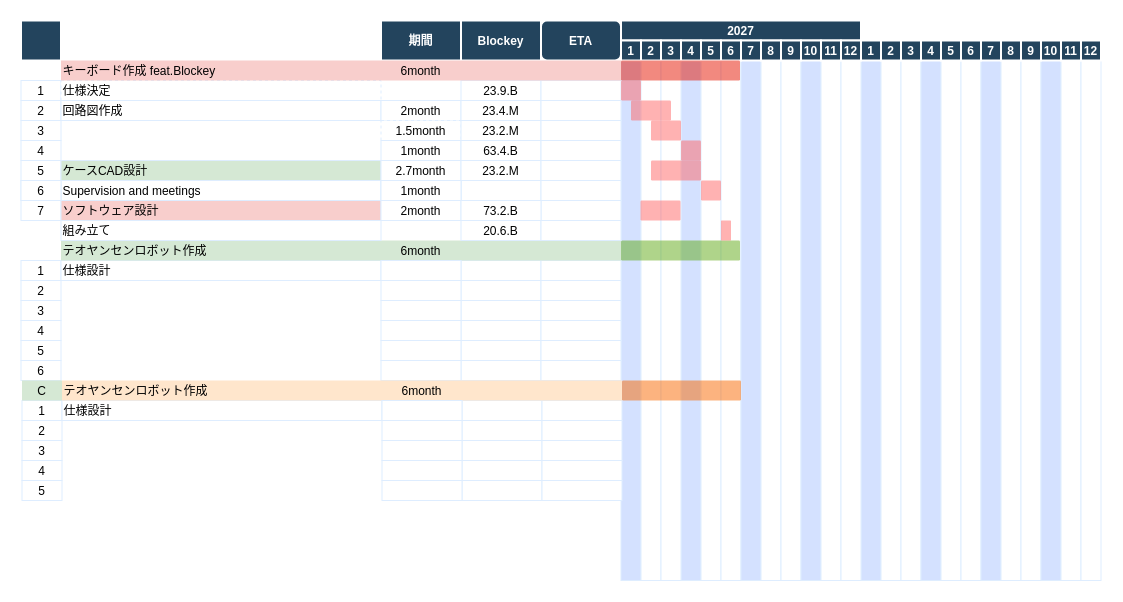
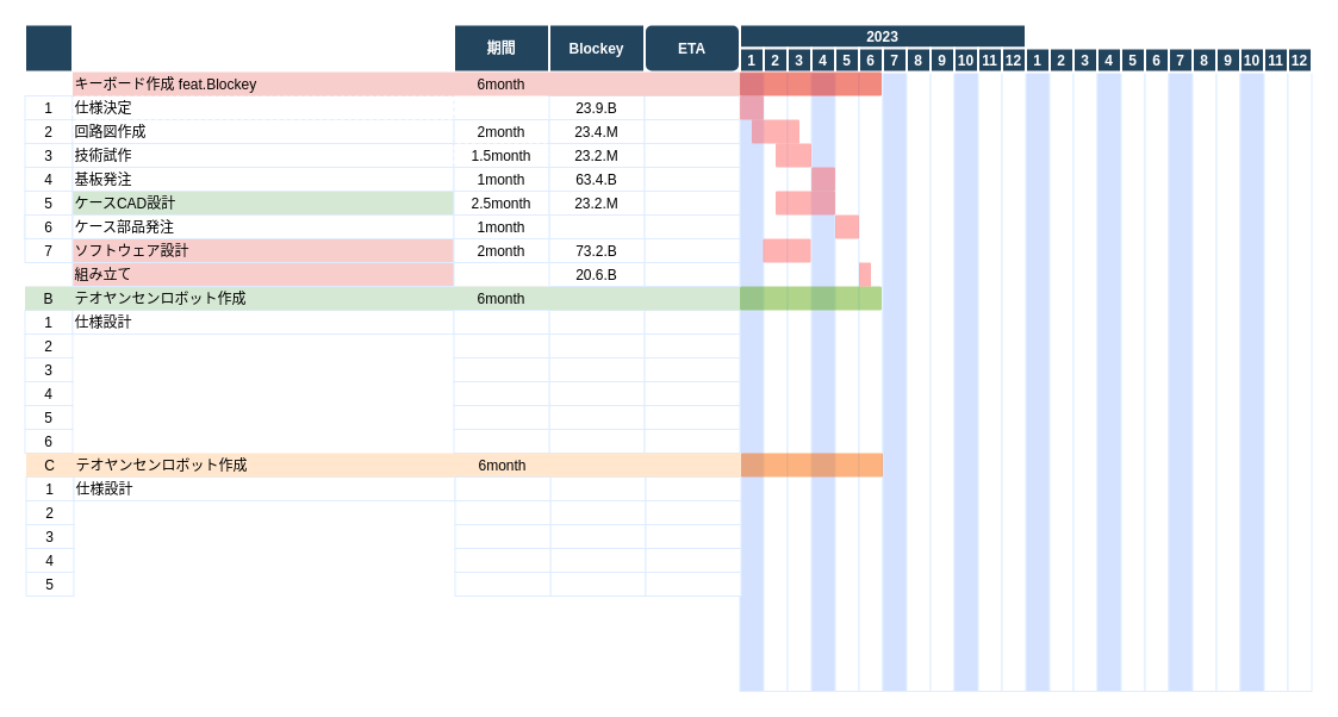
- <mxCell id="66" value="2027" style="fillColor=#23445D;strokeColor=#FFFFFF;strokeWidth=2;fontColor=#FFFFFF;fontStyle=1" parent="1" vertex="1"><mxGeometry x="620.5" y="20" width="240" height="20" as="geometry" /></mxCell>
+ <mxCell id="66" value="2023" style="fillColor=#23445D;strokeColor=#FFFFFF;strokeWidth=2;fontColor=#FFFFFF;fontStyle=1" parent="1" vertex="1"><mxGeometry x="620.5" y="20" width="240" height="20" as="geometry" /></mxCell>
- <mxCell id="43" value="回路図作成" style="align=left;strokeColor=#DEEDFF" parent="1" vertex="1"><mxGeometry x="60.5" y="100" width="320.0" height="20.0" as="geometry" /></mxCell>
+ <mxCell id="43" value="回路図作成" style="align=left;strokeColor=#DEEDFF;dashed=1;" parent="1" vertex="1"><mxGeometry x="60.5" y="100" width="320.0" height="20.0" as="geometry" /></mxCell>
+ <mxCell id="48" value="技術試作" style="align=left;strokeColor=#DEEDFF" parent="1" vertex="1"><mxGeometry x="60.5" y="120" width="320" height="20" as="geometry" /></mxCell>
+ <mxCell id="53" value="基板発注" style="align=left;strokeColor=#DEEDFF" parent="1" vertex="1"><mxGeometry x="60.5" y="140" width="320.0" height="20" as="geometry" /></mxCell>
- <mxCell id="59" value="2.7month" style="strokeColor=#DEEDFF" parent="1" vertex="1"><mxGeometry x="380.5" y="160" width="80.0" height="20" as="geometry" /></mxCell>
+ <mxCell id="59" value="2.5month" style="strokeColor=#DEEDFF" parent="1" vertex="1"><mxGeometry x="380.5" y="160" width="80.0" height="20" as="geometry" /></mxCell>
+ <mxCell id="122" value="ケース部品発注" style="align=left;strokeColor=#DEEDFF" vertex="1" parent="1"><mxGeometry x="60.5" y="180" width="320.0" height="20" as="geometry" /></mxCell>
- <mxCell id="129" value="組み立て" style="align=left;strokeColor=#DEEDFF" vertex="1" parent="1"><mxGeometry x="60.5" y="220" width="320.0" height="20" as="geometry" /></mxCell>
+ <mxCell id="129" value="組み立て" style="align=left;strokeColor=#DEEDFF;fillColor=#f8cecc;" vertex="1" parent="1"><mxGeometry x="60.5" y="220" width="320.0" height="20" as="geometry" /></mxCell>
+ <mxCell id="107" value="B" style="strokeColor=none;fillColor=#d5e8d4;" vertex="1" parent="1"><mxGeometry x="20.5" y="240" width="40" height="20" as="geometry" /></mxCell>
- <mxCell id="149" value="C" style="strokeColor=none;fillColor=#d5e8d4;" vertex="1" parent="1"><mxGeometry x="21.5" y="380" width="40" height="20" as="geometry" /></mxCell>
+ <mxCell id="149" value="C" style="strokeColor=none;fillColor=#ffe6cc;" vertex="1" parent="1"><mxGeometry x="21.5" y="380" width="40" height="20" as="geometry" /></mxCell>
